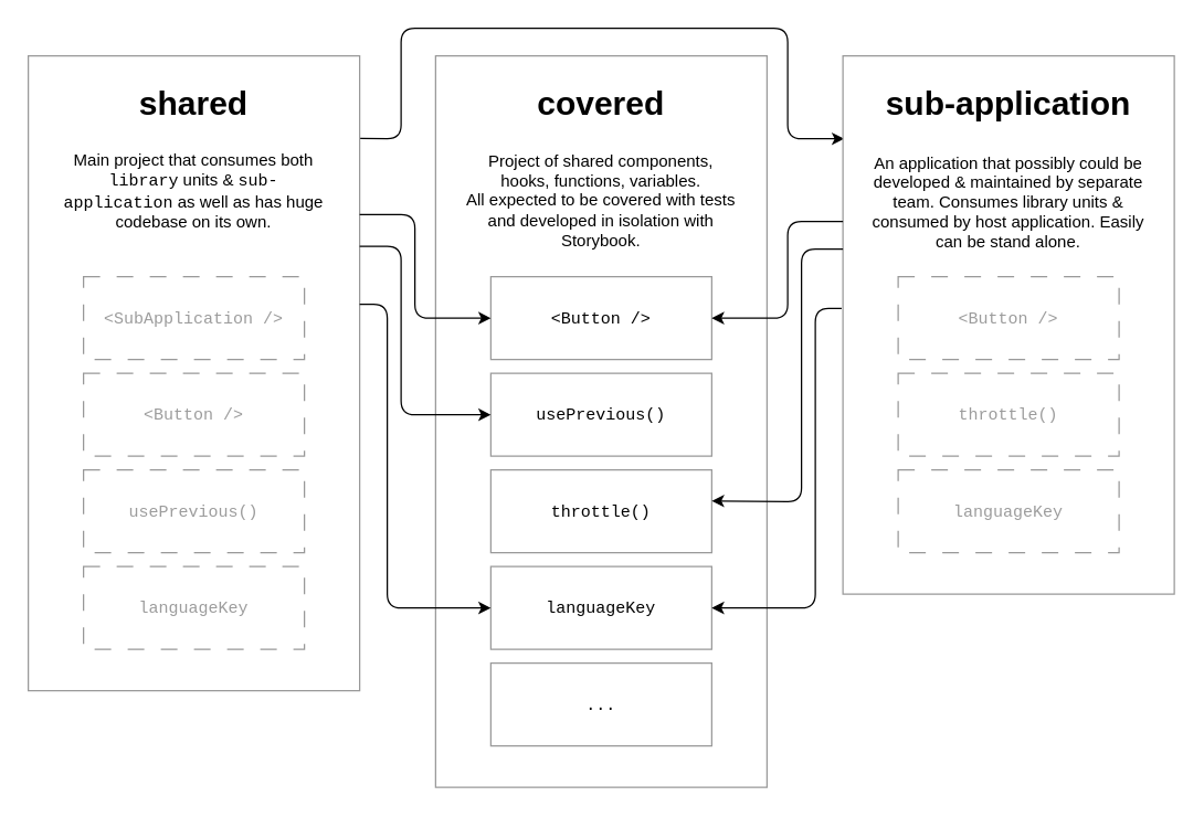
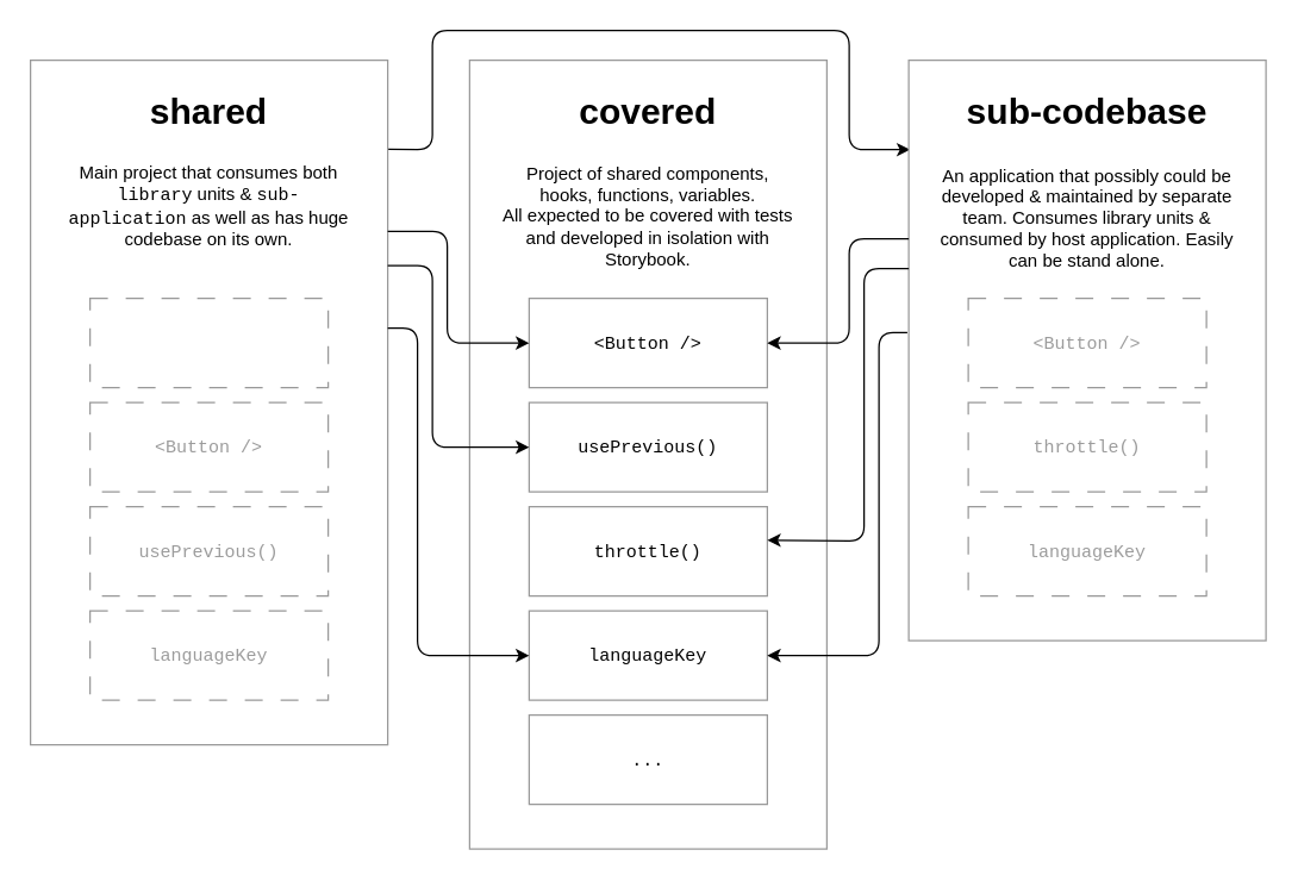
- <mxCell id="6" value="&lt;h1&gt;sub-application&lt;/h1&gt;" style="text;strokeColor=none;align=center;fillColor=none;html=1;verticalAlign=middle;whiteSpace=wrap;rounded=0;" parent="1" vertex="1"><mxGeometry x="640" y="60" width="180" height="30" as="geometry" /></mxCell>
+ <mxCell id="6" value="&lt;h1&gt;sub-codebase&lt;/h1&gt;" style="text;strokeColor=none;align=center;fillColor=none;html=1;verticalAlign=middle;whiteSpace=wrap;rounded=0;" parent="1" vertex="1"><mxGeometry x="640" y="60" width="180" height="30" as="geometry" /></mxCell>
- <mxCell id="26" value="&lt;font face=&quot;Courier New&quot; color=&quot;#9c9c9c&quot;&gt;&amp;lt;SubApplication /&amp;gt;&lt;/font&gt;" style="text;strokeColor=none;align=center;fillColor=none;html=1;verticalAlign=middle;whiteSpace=wrap;rounded=0;strokeWidth=1;" parent="1" vertex="1"><mxGeometry x="60" y="215" width="160" height="30" as="geometry" /></mxCell>
